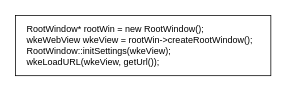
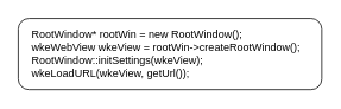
- <mxCell id="2" value="&lt;div&gt;&amp;nbsp; &amp;nbsp; RootWindow* rootWin = new RootWindow();&lt;/div&gt;&lt;div&gt;&lt;span style=&quot;font-size: 12px;&quot;&gt;&amp;nbsp; &amp;nbsp; wkeWebView wkeView = rootWin-&amp;gt;createRootWindow();&lt;/span&gt;&lt;/div&gt;&lt;div&gt;&lt;span style=&quot;font-size: 12px;&quot;&gt;&amp;nbsp; &amp;nbsp; RootWindow::initSettings(wkeView);&lt;/span&gt;&lt;/div&gt;&lt;div&gt;&lt;span style=&quot;font-size: 12px;&quot;&gt;&amp;nbsp; &amp;nbsp; wkeLoadURL(wkeView, getUrl());&lt;/span&gt;&lt;/div&gt;" style="rounded=0;whiteSpace=wrap;html=1;align=left;" vertex="1" parent="1"><mxGeometry x="20" y="20" width="340" height="80" as="geometry" /></mxCell>
+ <mxCell id="2" value="&lt;div&gt;&amp;nbsp; &amp;nbsp; RootWindow* rootWin = new RootWindow();&lt;/div&gt;&lt;div&gt;&lt;span style=&quot;font-size: 12px;&quot;&gt;&amp;nbsp; &amp;nbsp; wkeWebView wkeView = rootWin-&amp;gt;createRootWindow();&lt;/span&gt;&lt;/div&gt;&lt;div&gt;&lt;span style=&quot;font-size: 12px;&quot;&gt;&amp;nbsp; &amp;nbsp; RootWindow::initSettings(wkeView);&lt;/span&gt;&lt;/div&gt;&lt;div&gt;&lt;span style=&quot;font-size: 12px;&quot;&gt;&amp;nbsp; &amp;nbsp; wkeLoadURL(wkeView, getUrl());&lt;/span&gt;&lt;/div&gt;" style="whiteSpace=wrap;html=1;align=left;rounded=1;" vertex="1" parent="1"><mxGeometry x="20" y="20" width="340" height="80" as="geometry" /></mxCell>
